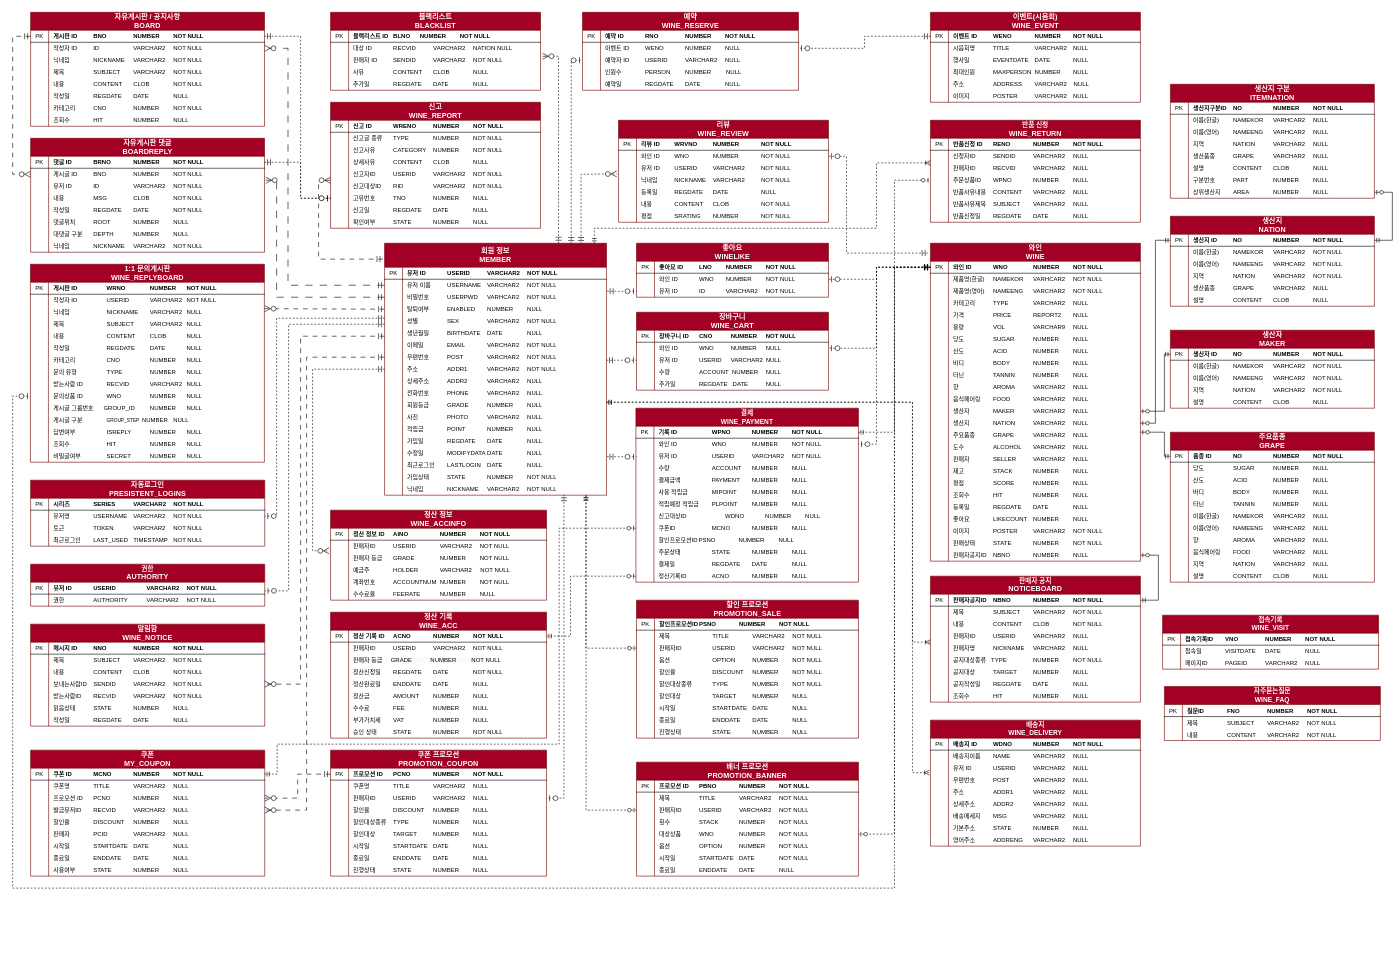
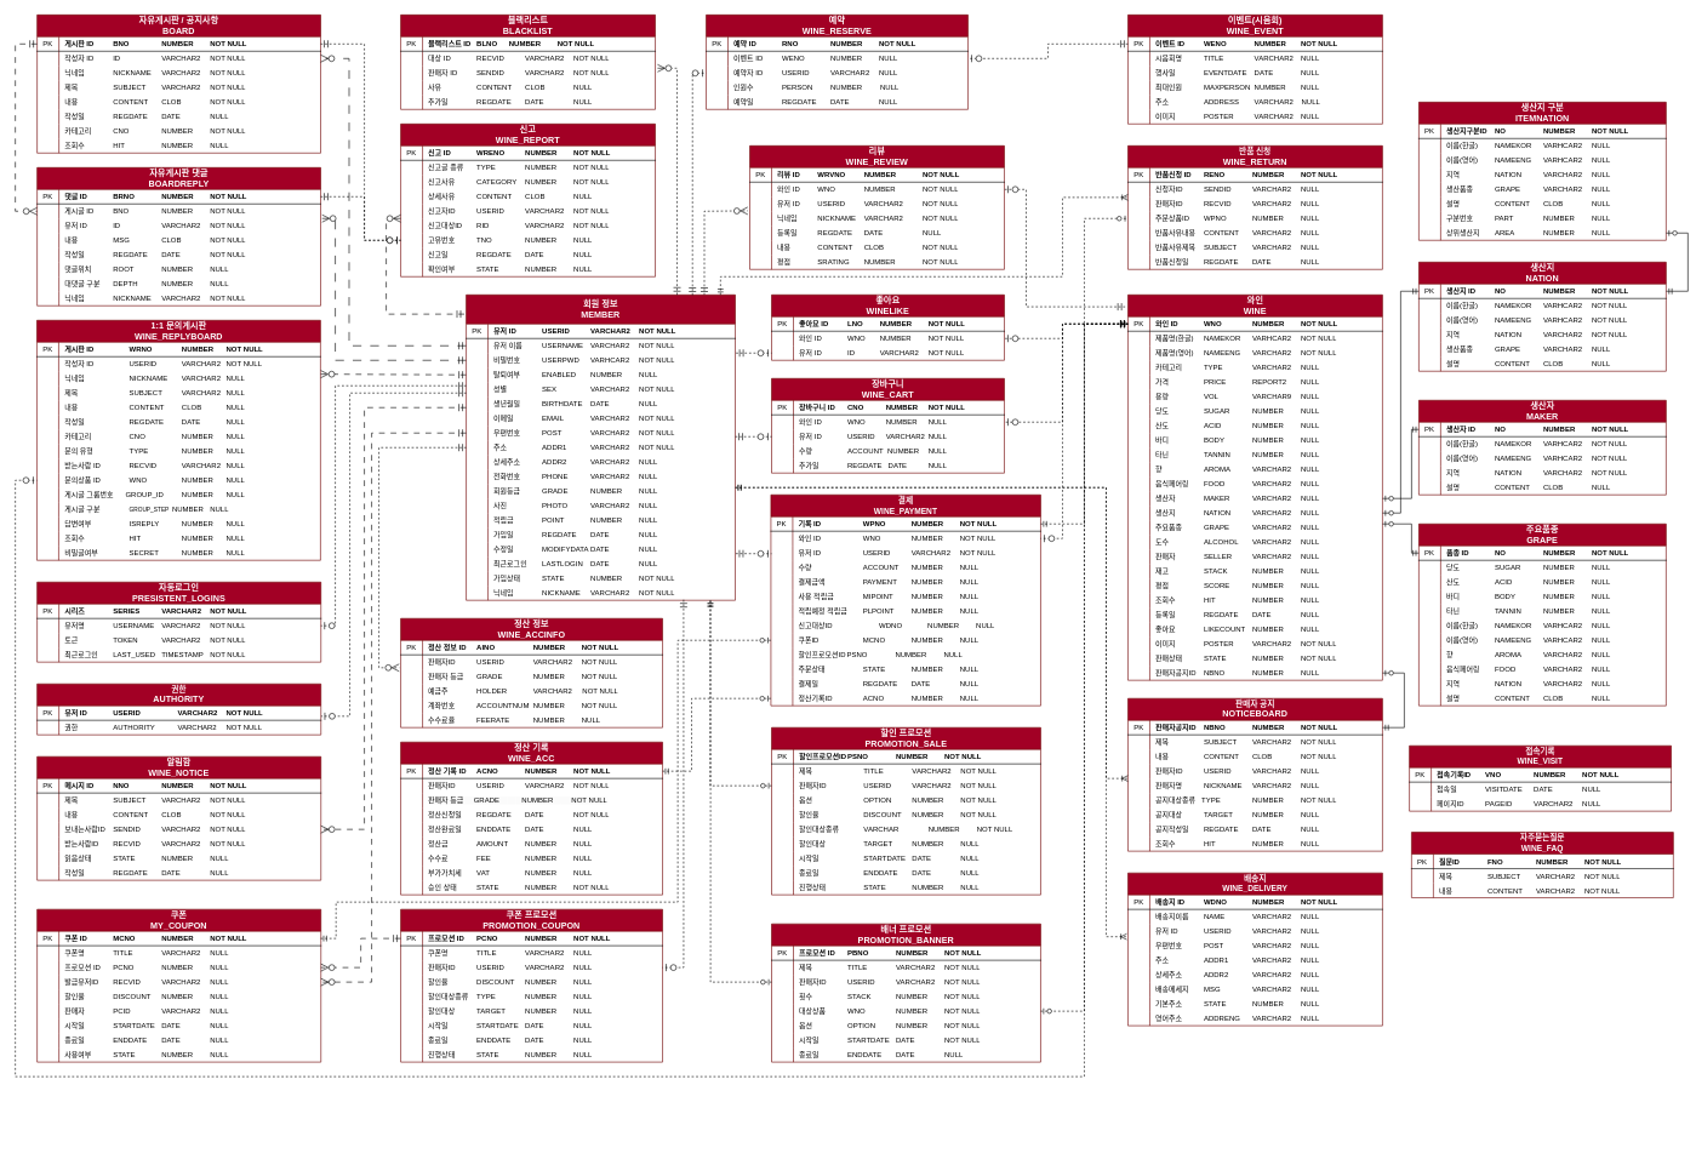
- <mxCell id="360" value="대상 ID&lt;span style=&quot;white-space: pre;&quot;&gt;&#09;&lt;span style=&quot;white-space: pre;&quot;&gt;&#09;&lt;/span&gt;&lt;/span&gt;RECVID&lt;span style=&quot;white-space: pre;&quot;&gt;&#09;&lt;/span&gt;&lt;span style=&quot;white-space: pre;&quot;&gt;&#09;&lt;/span&gt;VARCHAR2&lt;span style=&quot;white-space: pre;&quot;&gt;&#09;&lt;/span&gt;NATION NULL" style="shape=partialRectangle;connectable=0;fillColor=none;top=0;left=0;bottom=0;right=0;align=left;spacingLeft=6;overflow=hidden;whiteSpace=wrap;html=1;fontStyle=0;verticalAlign=middle;fontSize=10;" parent="358" vertex="1"><mxGeometry x="30" width="320" height="20" as="geometry"><mxRectangle width="320" height="20" as="alternateBounds" /></mxGeometry></mxCell>
+ <mxCell id="360" value="대상 ID&lt;span style=&quot;white-space: pre;&quot;&gt;&#09;&lt;span style=&quot;white-space: pre;&quot;&gt;&#09;&lt;/span&gt;&lt;/span&gt;RECVID&lt;span style=&quot;white-space: pre;&quot;&gt;&#09;&lt;/span&gt;&lt;span style=&quot;white-space: pre;&quot;&gt;&#09;&lt;/span&gt;VARCHAR2&lt;span style=&quot;white-space: pre;&quot;&gt;&#09;&lt;/span&gt;NOT NULL" style="shape=partialRectangle;connectable=0;fillColor=none;top=0;left=0;bottom=0;right=0;align=left;spacingLeft=6;overflow=hidden;whiteSpace=wrap;html=1;fontStyle=0;verticalAlign=middle;fontSize=10;" parent="358" vertex="1"><mxGeometry x="30" width="320" height="20" as="geometry"><mxRectangle width="320" height="20" as="alternateBounds" /></mxGeometry></mxCell>
- <mxCell id="388" value="할인대상종류&amp;nbsp; &amp;nbsp;&amp;nbsp;&lt;span style=&quot;white-space: pre;&quot;&gt;&#09;&lt;/span&gt;TYPE&lt;span style=&quot;white-space: pre;&quot;&gt;&#09;&lt;/span&gt;&lt;span style=&quot;white-space: pre;&quot;&gt;&#09;&lt;/span&gt;NUMBER&lt;span style=&quot;white-space: pre;&quot;&gt;&#09;&lt;/span&gt;NOT NULL" style="shape=partialRectangle;connectable=0;fillColor=none;top=0;left=0;bottom=0;right=0;align=left;spacingLeft=6;overflow=hidden;whiteSpace=wrap;html=1;fontStyle=0;verticalAlign=middle;fontSize=10;" parent="386" vertex="1"><mxGeometry x="30" width="340" height="20" as="geometry"><mxRectangle width="340" height="20" as="alternateBounds" /></mxGeometry></mxCell>
+ <mxCell id="388" value="할인대상종류&amp;nbsp; &amp;nbsp;&amp;nbsp;&lt;span style=&quot;white-space: pre;&quot;&gt;&#09;&lt;/span&gt;VARCHAR&lt;span style=&quot;white-space: pre;&quot;&gt;&#09;&lt;/span&gt;&lt;span style=&quot;white-space: pre;&quot;&gt;&#09;&lt;/span&gt;NUMBER&lt;span style=&quot;white-space: pre;&quot;&gt;&#09;&lt;/span&gt;NOT NULL" style="shape=partialRectangle;connectable=0;fillColor=none;top=0;left=0;bottom=0;right=0;align=left;spacingLeft=6;overflow=hidden;whiteSpace=wrap;html=1;fontStyle=0;verticalAlign=middle;fontSize=10;" parent="386" vertex="1"><mxGeometry x="30" width="340" height="20" as="geometry"><mxRectangle width="340" height="20" as="alternateBounds" /></mxGeometry></mxCell>
